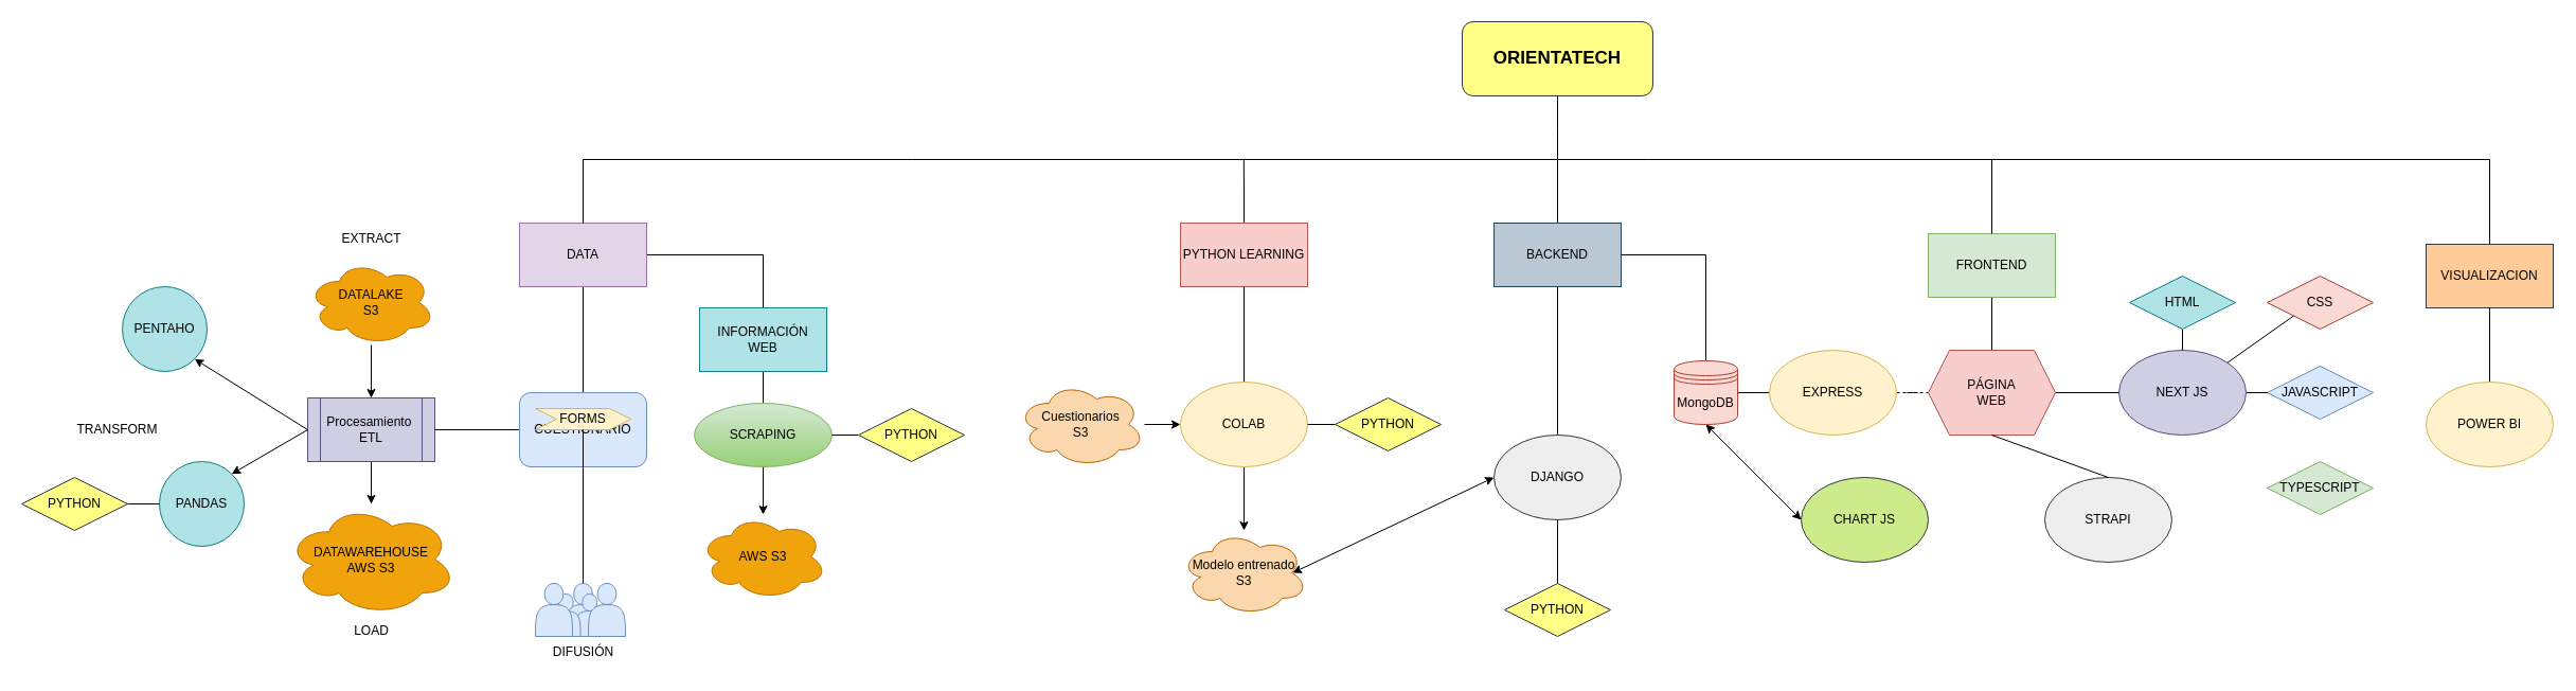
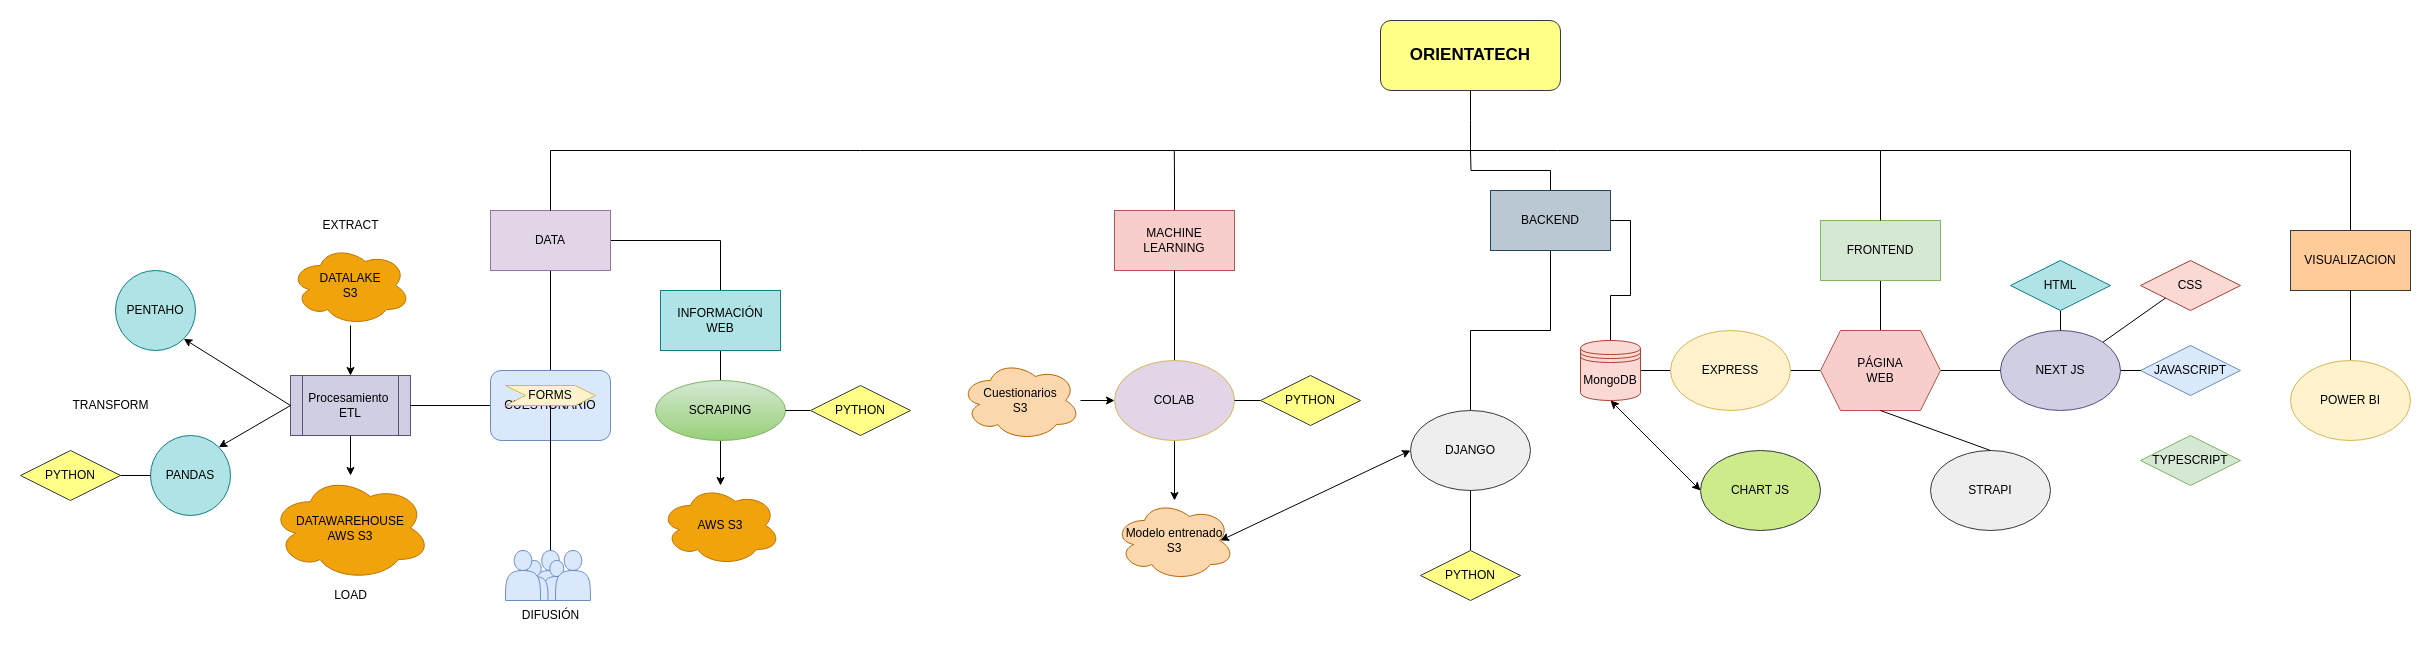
- <mxCell id="6" value="PYTHON LEARNING" style="rounded=0;whiteSpace=wrap;html=1;fillColor=#f8cecc;strokeColor=#b85450;" vertex="1" parent="1"><mxGeometry x="1114" y="210" width="120" height="60" as="geometry" /></mxCell>
+ <mxCell id="6" value="MACHINE LEARNING" style="rounded=0;whiteSpace=wrap;html=1;fillColor=#f8cecc;strokeColor=#b85450;" vertex="1" parent="1"><mxGeometry x="1114" y="210" width="120" height="60" as="geometry" /></mxCell>
- <mxCell id="45" value="BACKEND" style="rounded=0;whiteSpace=wrap;html=1;fillColor=#bac8d3;strokeColor=#23445d;" vertex="1" parent="1"><mxGeometry x="1410" y="210" width="120" height="60" as="geometry" /></mxCell>
+ <mxCell id="45" value="BACKEND" style="rounded=0;whiteSpace=wrap;html=1;fillColor=#bac8d3;strokeColor=#23445d;" vertex="1" parent="1"><mxGeometry x="1490" y="190" width="120" height="60" as="geometry" /></mxCell>
- <mxCell id="68" value="" style="edgeStyle=orthogonalEdgeStyle;rounded=0;orthogonalLoop=1;jettySize=auto;html=1;endArrow=none;endFill=0;dashed=1;" edge="1" parent="1" source="69" target="73"><mxGeometry relative="1" as="geometry" /></mxCell>
+ <mxCell id="68" value="" style="edgeStyle=orthogonalEdgeStyle;rounded=0;orthogonalLoop=1;jettySize=auto;html=1;endArrow=none;endFill=0;" edge="1" parent="1" source="69" target="73"><mxGeometry relative="1" as="geometry" /></mxCell>
- <mxCell id="25" value="COLAB" style="ellipse;whiteSpace=wrap;html=1;fillColor=#fff2cc;strokeColor=#d6b656;" vertex="1" parent="1"><mxGeometry x="1114" y="360" width="120" height="80" as="geometry" /></mxCell>
+ <mxCell id="25" value="COLAB" style="ellipse;whiteSpace=wrap;html=1;fillColor=#e1d5e7;strokeColor=#d6b656;" vertex="1" parent="1"><mxGeometry x="1114" y="360" width="120" height="80" as="geometry" /></mxCell>
